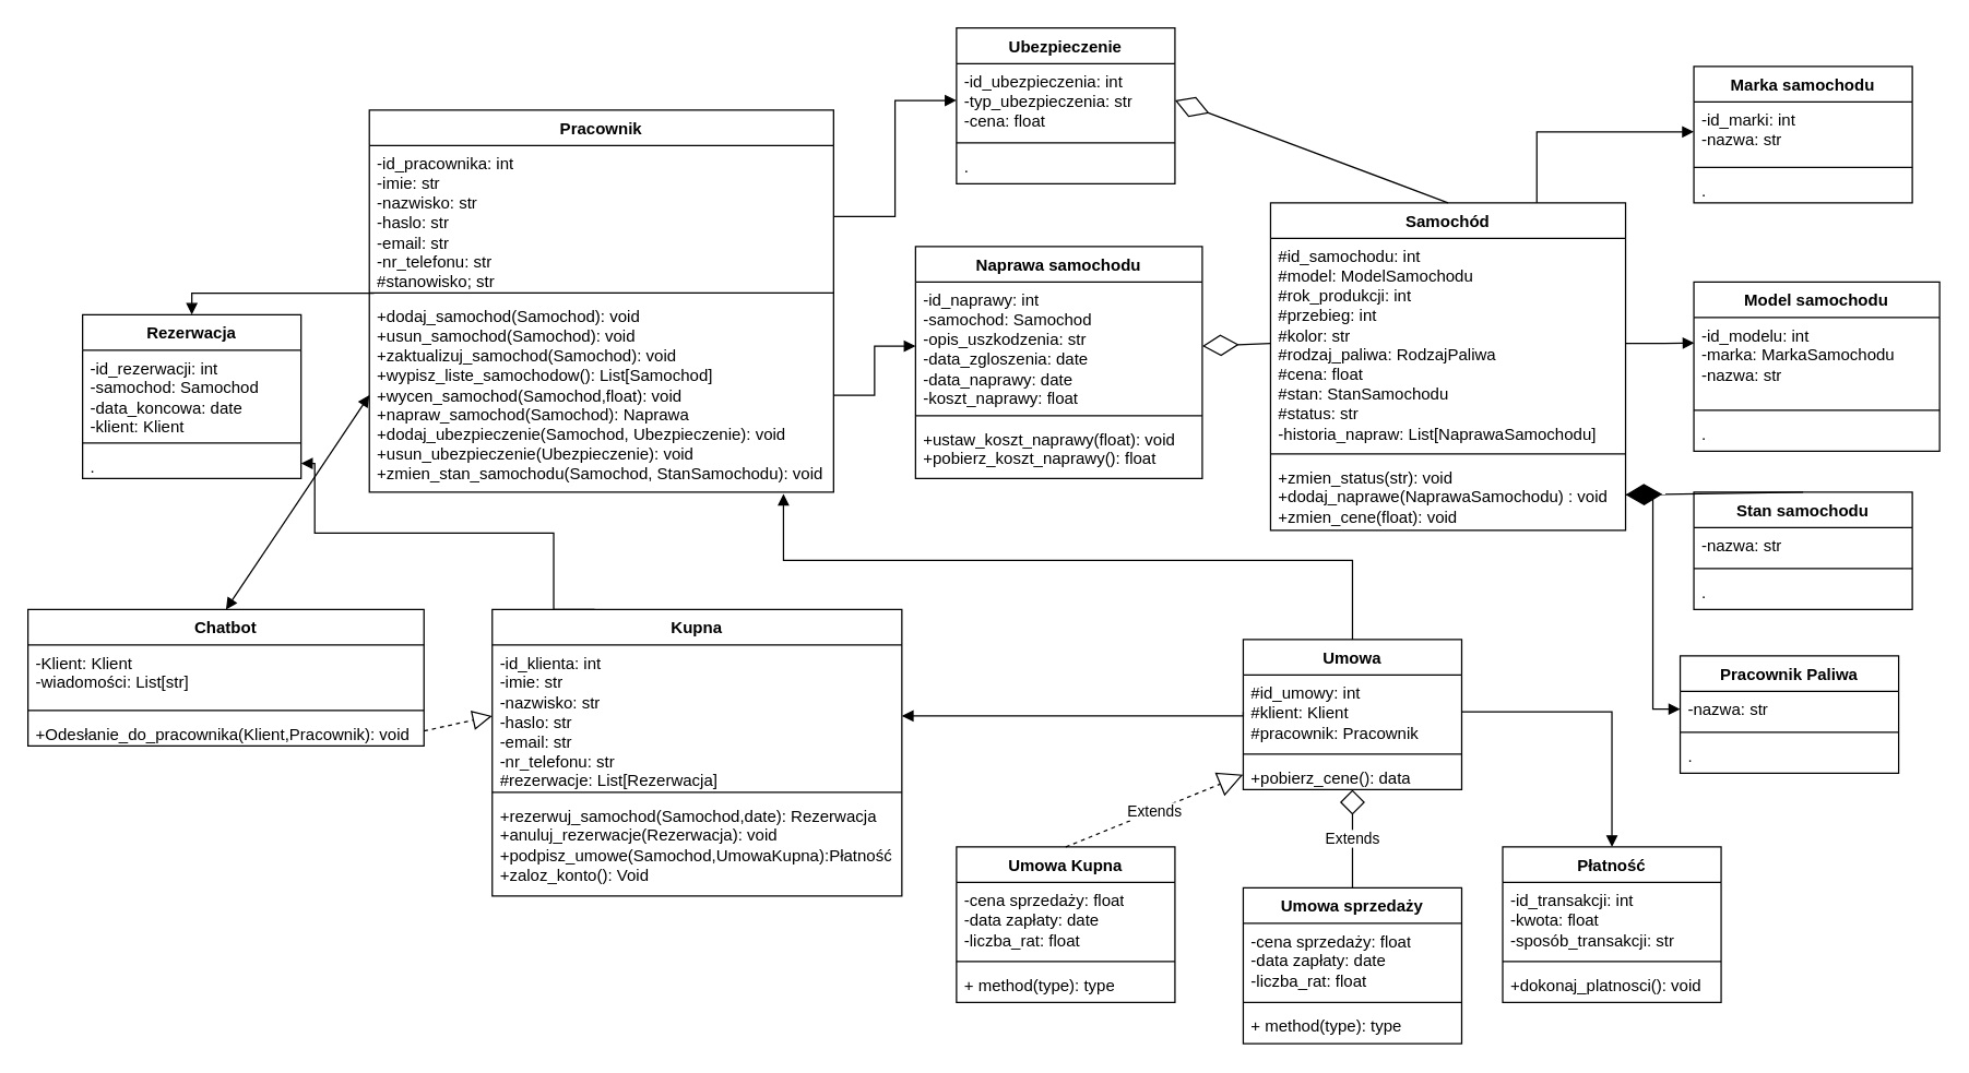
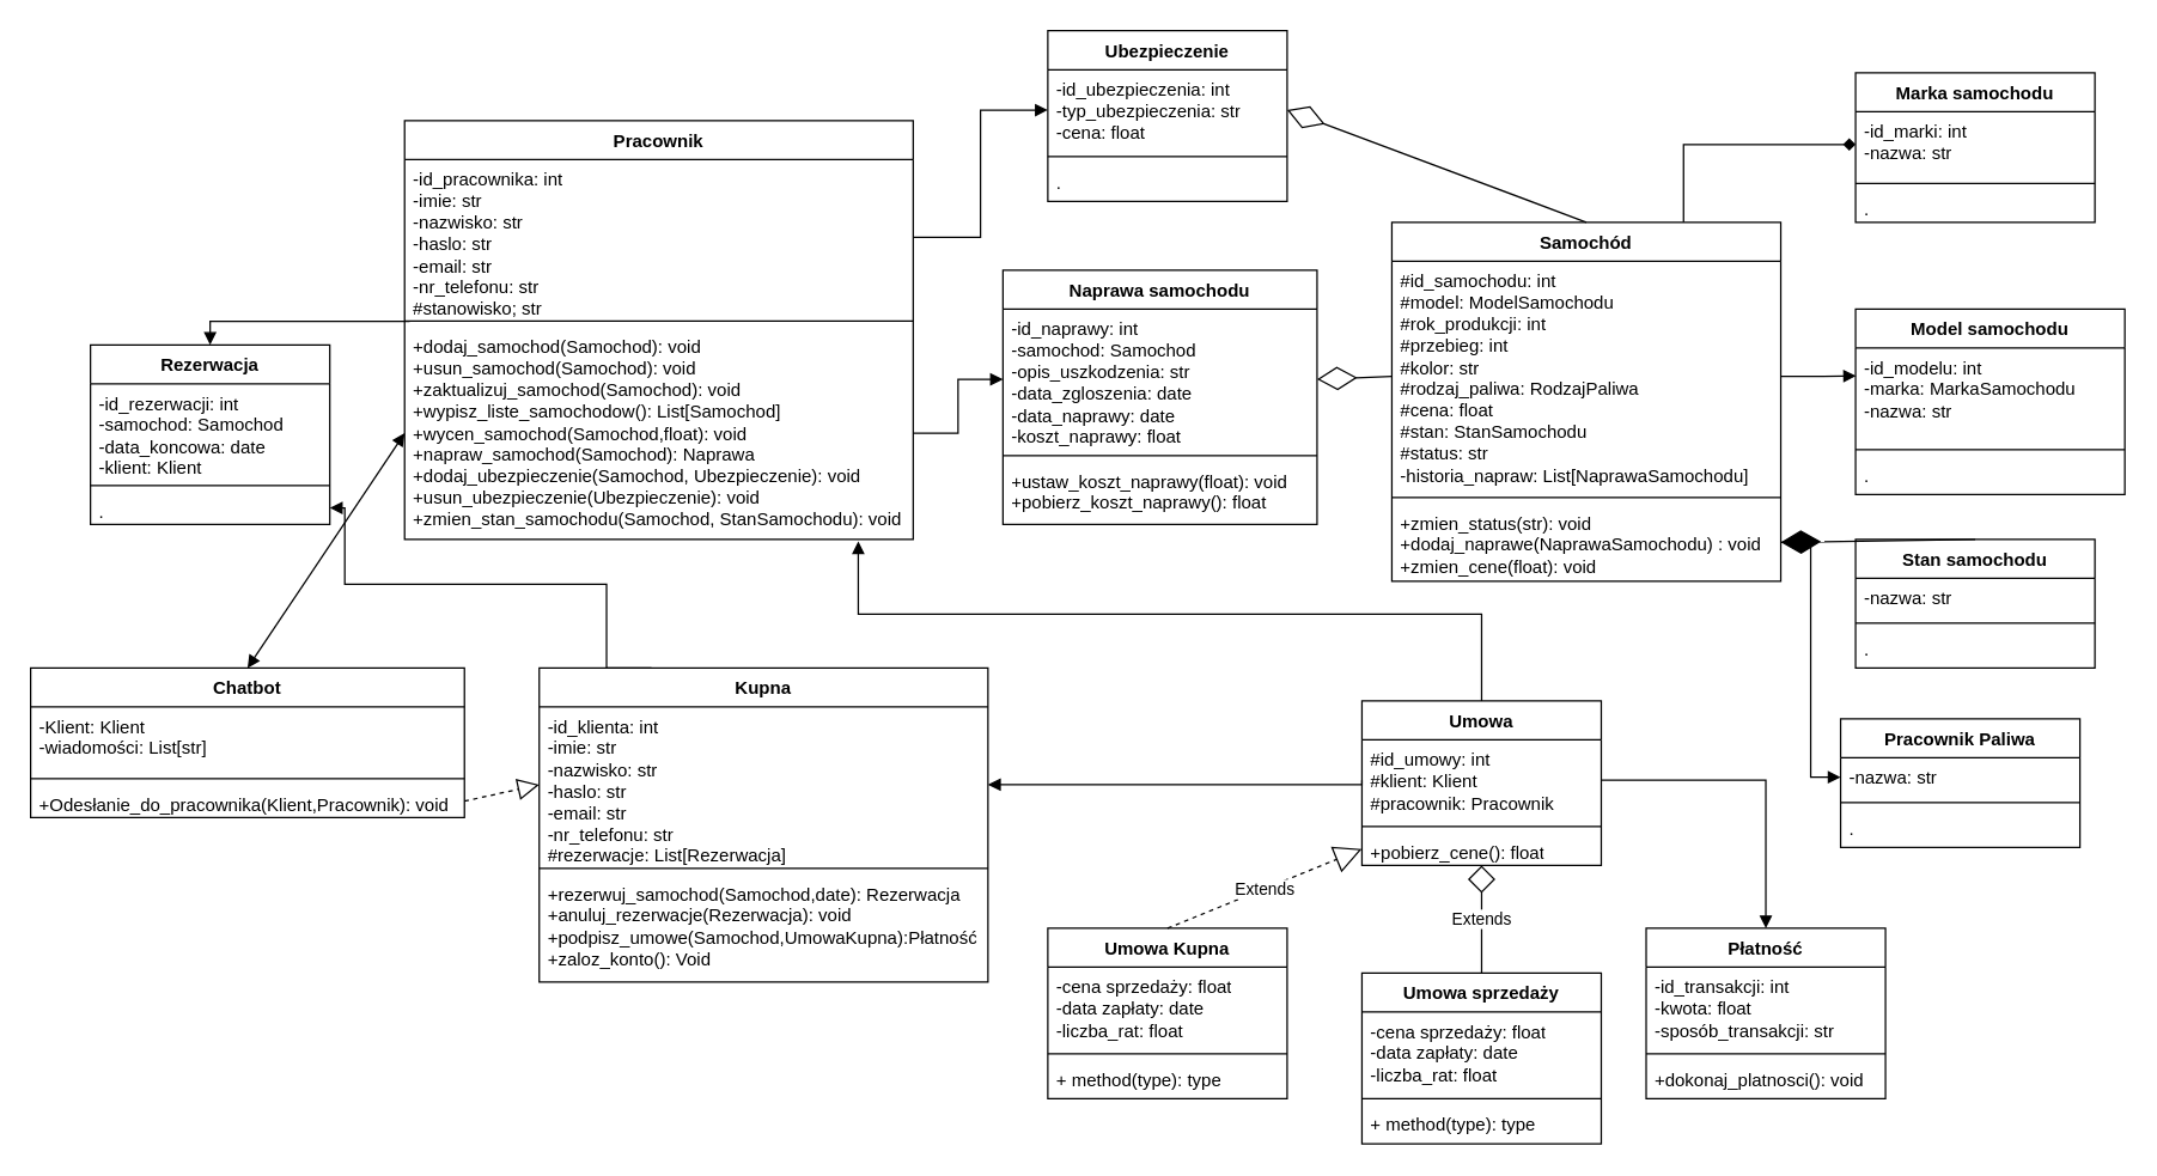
- <mxCell id="63" value="" style="endArrow=block;endFill=1;html=1;edgeStyle=orthogonalEdgeStyle;align=left;verticalAlign=top;rounded=0;exitX=0.75;exitY=0;exitDx=0;exitDy=0;entryX=0;entryY=0.5;entryDx=0;entryDy=0;" parent="1" source="38" target="27" edge="1"><mxGeometry x="-1" relative="1" as="geometry"><mxPoint x="1310" y="630" as="sourcePoint" /><mxPoint x="1470" y="630" as="targetPoint" /></mxGeometry></mxCell>
+ <mxCell id="63" value="" style="endArrow=diamond;endFill=1;html=1;edgeStyle=orthogonalEdgeStyle;align=left;verticalAlign=top;rounded=0;exitX=0.75;exitY=0;exitDx=0;exitDy=0;entryX=0;entryY=0.5;entryDx=0;entryDy=0;" parent="1" source="38" target="27" edge="1"><mxGeometry x="-1" relative="1" as="geometry"><mxPoint x="1310" y="630" as="sourcePoint" /><mxPoint x="1470" y="630" as="targetPoint" /></mxGeometry></mxCell>
- <mxCell id="17" value="+pobierz_cene(): data" style="text;strokeColor=none;fillColor=none;align=left;verticalAlign=top;spacingLeft=4;spacingRight=4;overflow=hidden;rotatable=0;points=[[0,0.5],[1,0.5]];portConstraint=eastwest;whiteSpace=wrap;html=1;" parent="14" vertex="1"><mxGeometry y="88" width="160" height="22" as="geometry" /></mxCell>
+ <mxCell id="17" value="+pobierz_cene(): float" style="text;strokeColor=none;fillColor=none;align=left;verticalAlign=top;spacingLeft=4;spacingRight=4;overflow=hidden;rotatable=0;points=[[0,0.5],[1,0.5]];portConstraint=eastwest;whiteSpace=wrap;html=1;" parent="14" vertex="1"><mxGeometry y="88" width="160" height="22" as="geometry" /></mxCell>
